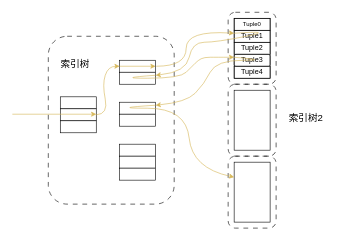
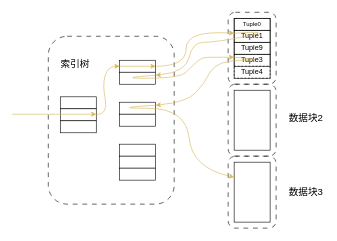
- <mxCell id="10" value="Tuple2" style="rounded=0;whiteSpace=wrap;html=1;fillColor=none;" vertex="1" parent="6"><mxGeometry y="40" width="60" height="20" as="geometry" /></mxCell>
+ <mxCell id="10" value="Tuple9" style="rounded=0;whiteSpace=wrap;html=1;fillColor=none;" vertex="1" parent="6"><mxGeometry y="40" width="60" height="20" as="geometry" /></mxCell>
- <mxCell id="11" value="Tuple3" style="whiteSpace=wrap;html=1;fillColor=none;rounded=1;" vertex="1" parent="6"><mxGeometry y="60" width="60" height="20" as="geometry" /></mxCell>
+ <mxCell id="11" value="Tuple3" style="rounded=0;whiteSpace=wrap;html=1;fillColor=none;" vertex="1" parent="6"><mxGeometry y="60" width="60" height="20" as="geometry" /></mxCell>
- <mxCell id="12" value="Tuple4" style="rounded=0;whiteSpace=wrap;html=1;fillColor=none;" vertex="1" parent="6"><mxGeometry y="80" width="60" height="20" as="geometry" /></mxCell>
+ <mxCell id="12" value="Tuple4" style="rounded=0;whiteSpace=wrap;html=1;fillColor=none;dashed=1;" vertex="1" parent="6"><mxGeometry y="80" width="60" height="20" as="geometry" /></mxCell>
- <mxCell id="15" value="&lt;font style=&quot;font-size: 16px;&quot;&gt;索引树2&lt;/font&gt;" style="text;html=1;strokeColor=none;fillColor=none;align=center;verticalAlign=middle;whiteSpace=wrap;rounded=0;" vertex="1" parent="1"><mxGeometry x="480" y="180" width="60" height="30" as="geometry" /></mxCell>
+ <mxCell id="15" value="&lt;font style=&quot;font-size: 16px;&quot;&gt;数据块2&lt;/font&gt;" style="text;html=1;strokeColor=none;fillColor=none;align=center;verticalAlign=middle;whiteSpace=wrap;rounded=0;" vertex="1" parent="1"><mxGeometry x="480" y="180" width="60" height="30" as="geometry" /></mxCell>
+ <mxCell id="16" value="&lt;font style=&quot;font-size: 16px;&quot;&gt;数据块3&lt;/font&gt;" style="text;html=1;strokeColor=none;fillColor=none;align=center;verticalAlign=middle;whiteSpace=wrap;rounded=0;" vertex="1" parent="1"><mxGeometry x="480" y="305" width="60" height="30" as="geometry" /></mxCell>
